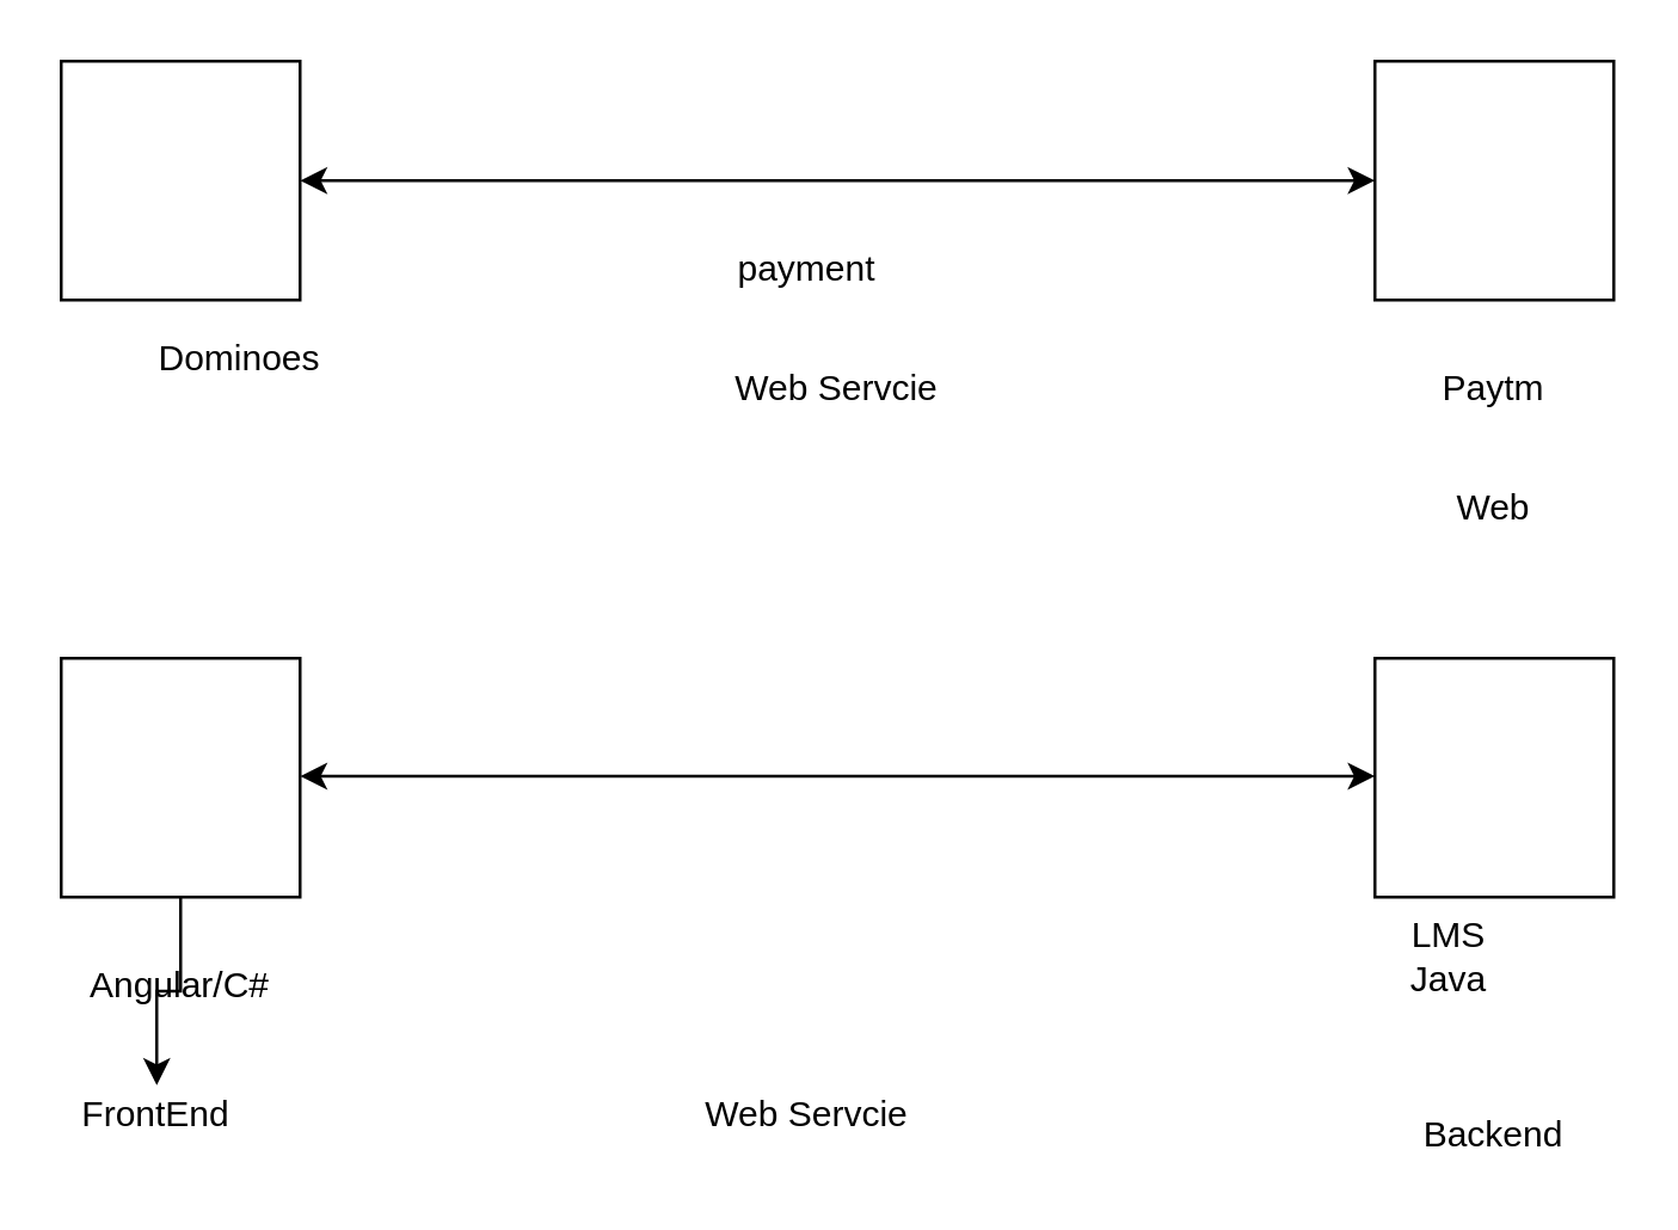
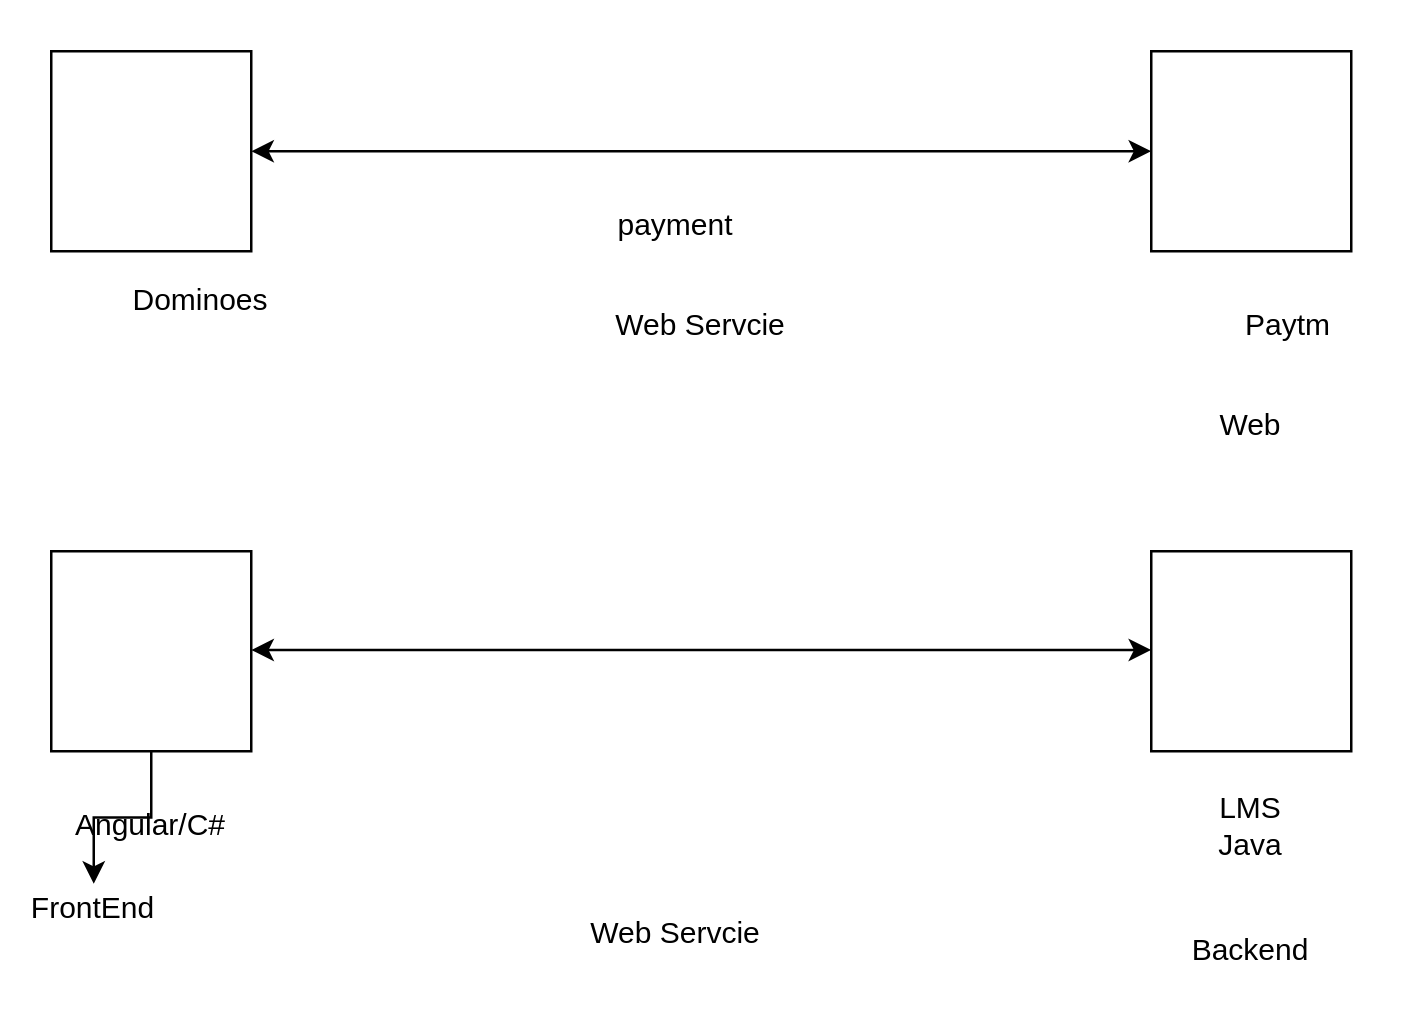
- <mxCell id="5" value="Paytm" style="text;html=1;strokeColor=none;fillColor=none;align=center;verticalAlign=middle;whiteSpace=wrap;rounded=0;" vertex="1" parent="1"><mxGeometry x="480" y="120" width="40" height="20" as="geometry" /></mxCell>
+ <mxCell id="5" value="Paytm" style="text;html=1;strokeColor=none;fillColor=none;align=center;verticalAlign=middle;whiteSpace=wrap;rounded=0;" vertex="1" parent="1"><mxGeometry x="495" y="120" width="40" height="20" as="geometry" /></mxCell>
- <mxCell id="10" value="LMS Java" style="text;html=1;strokeColor=none;fillColor=none;align=center;verticalAlign=middle;whiteSpace=wrap;rounded=0;" vertex="1" parent="1"><mxGeometry x="465" y="310" width="40" height="20" as="geometry" /></mxCell>
+ <mxCell id="10" value="LMS Java" style="text;html=1;strokeColor=none;fillColor=none;align=center;verticalAlign=middle;whiteSpace=wrap;rounded=0;" vertex="1" parent="1"><mxGeometry x="480" y="320" width="40" height="20" as="geometry" /></mxCell>
- <mxCell id="15" value="FrontEnd" style="text;html=1;strokeColor=none;fillColor=none;align=center;verticalAlign=middle;whiteSpace=wrap;rounded=0;" vertex="1" parent="1"><mxGeometry x="32" y="363" width="40" height="20" as="geometry" /></mxCell>
+ <mxCell id="15" value="FrontEnd" style="text;html=1;strokeColor=none;fillColor=none;align=center;verticalAlign=middle;whiteSpace=wrap;rounded=0;" vertex="1" parent="1"><mxGeometry x="17" y="353" width="40" height="20" as="geometry" /></mxCell>
